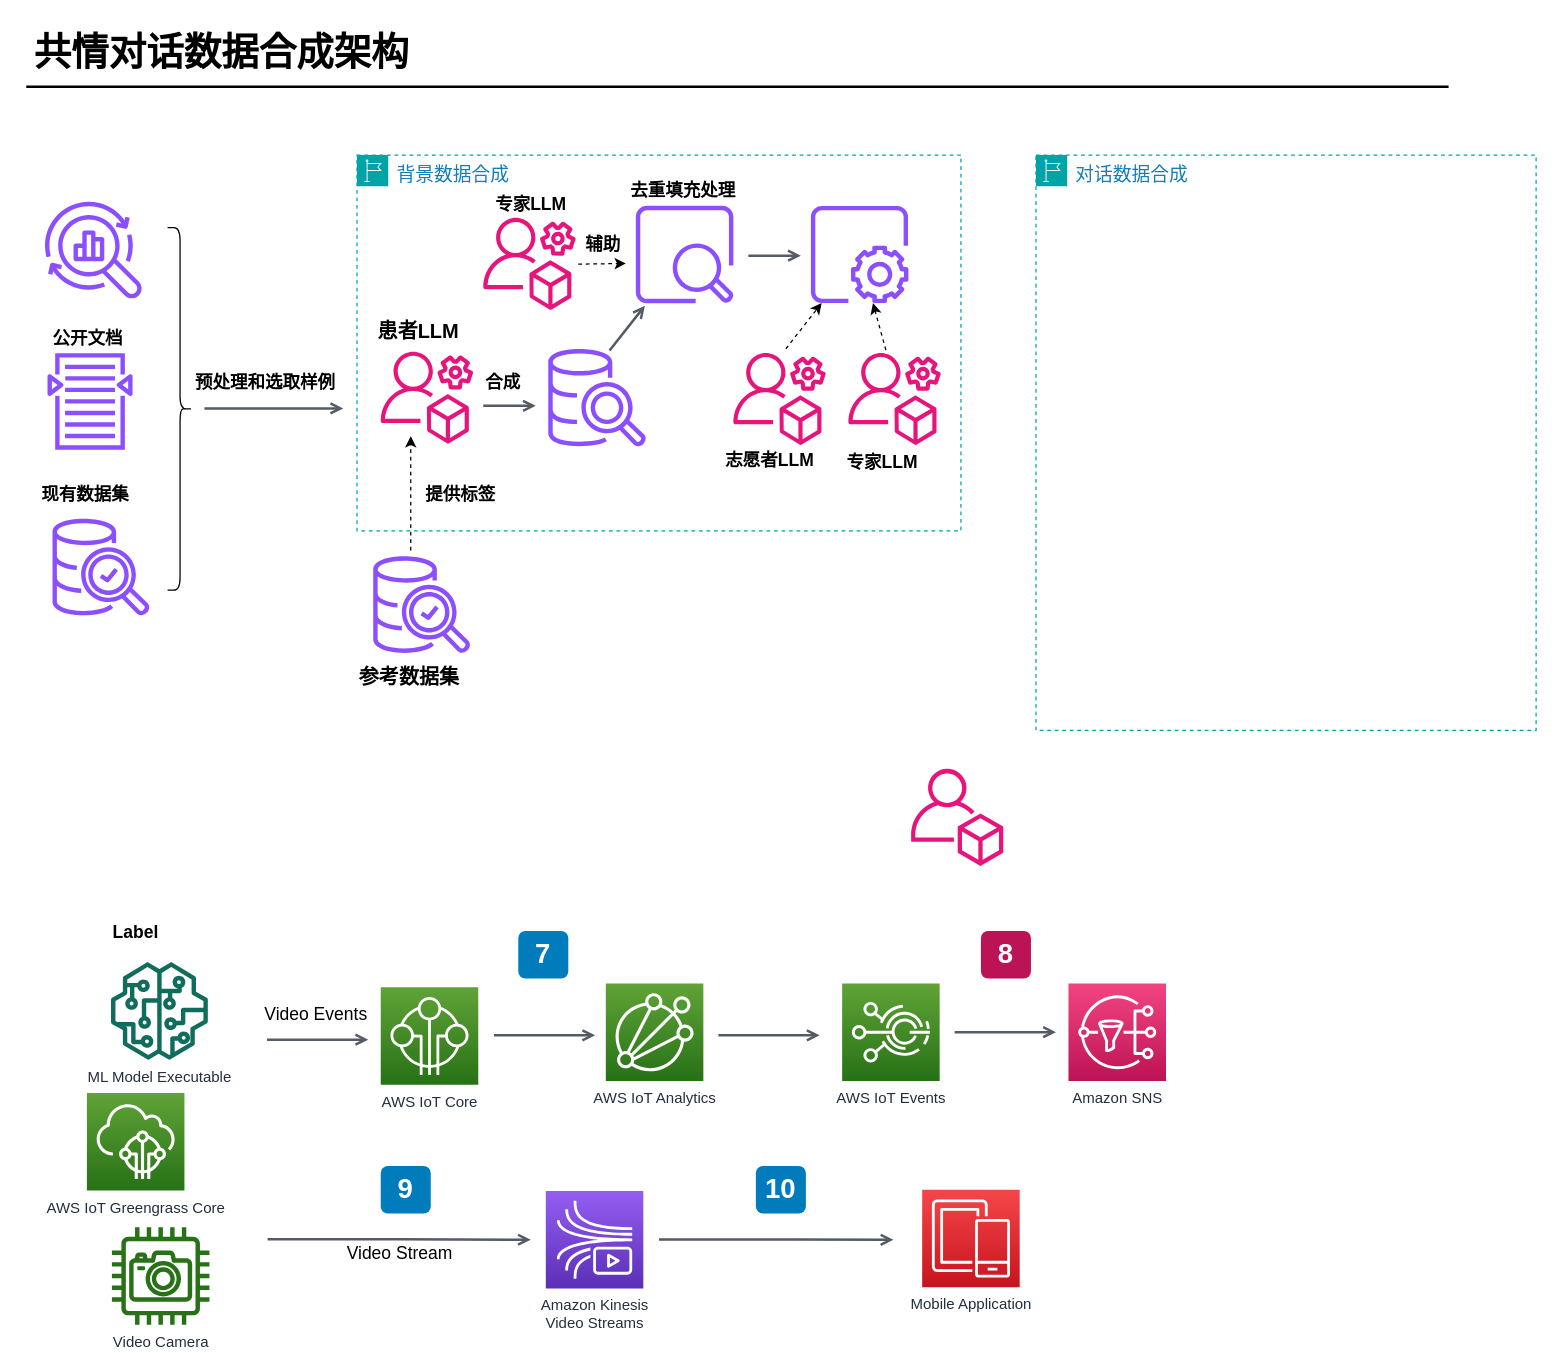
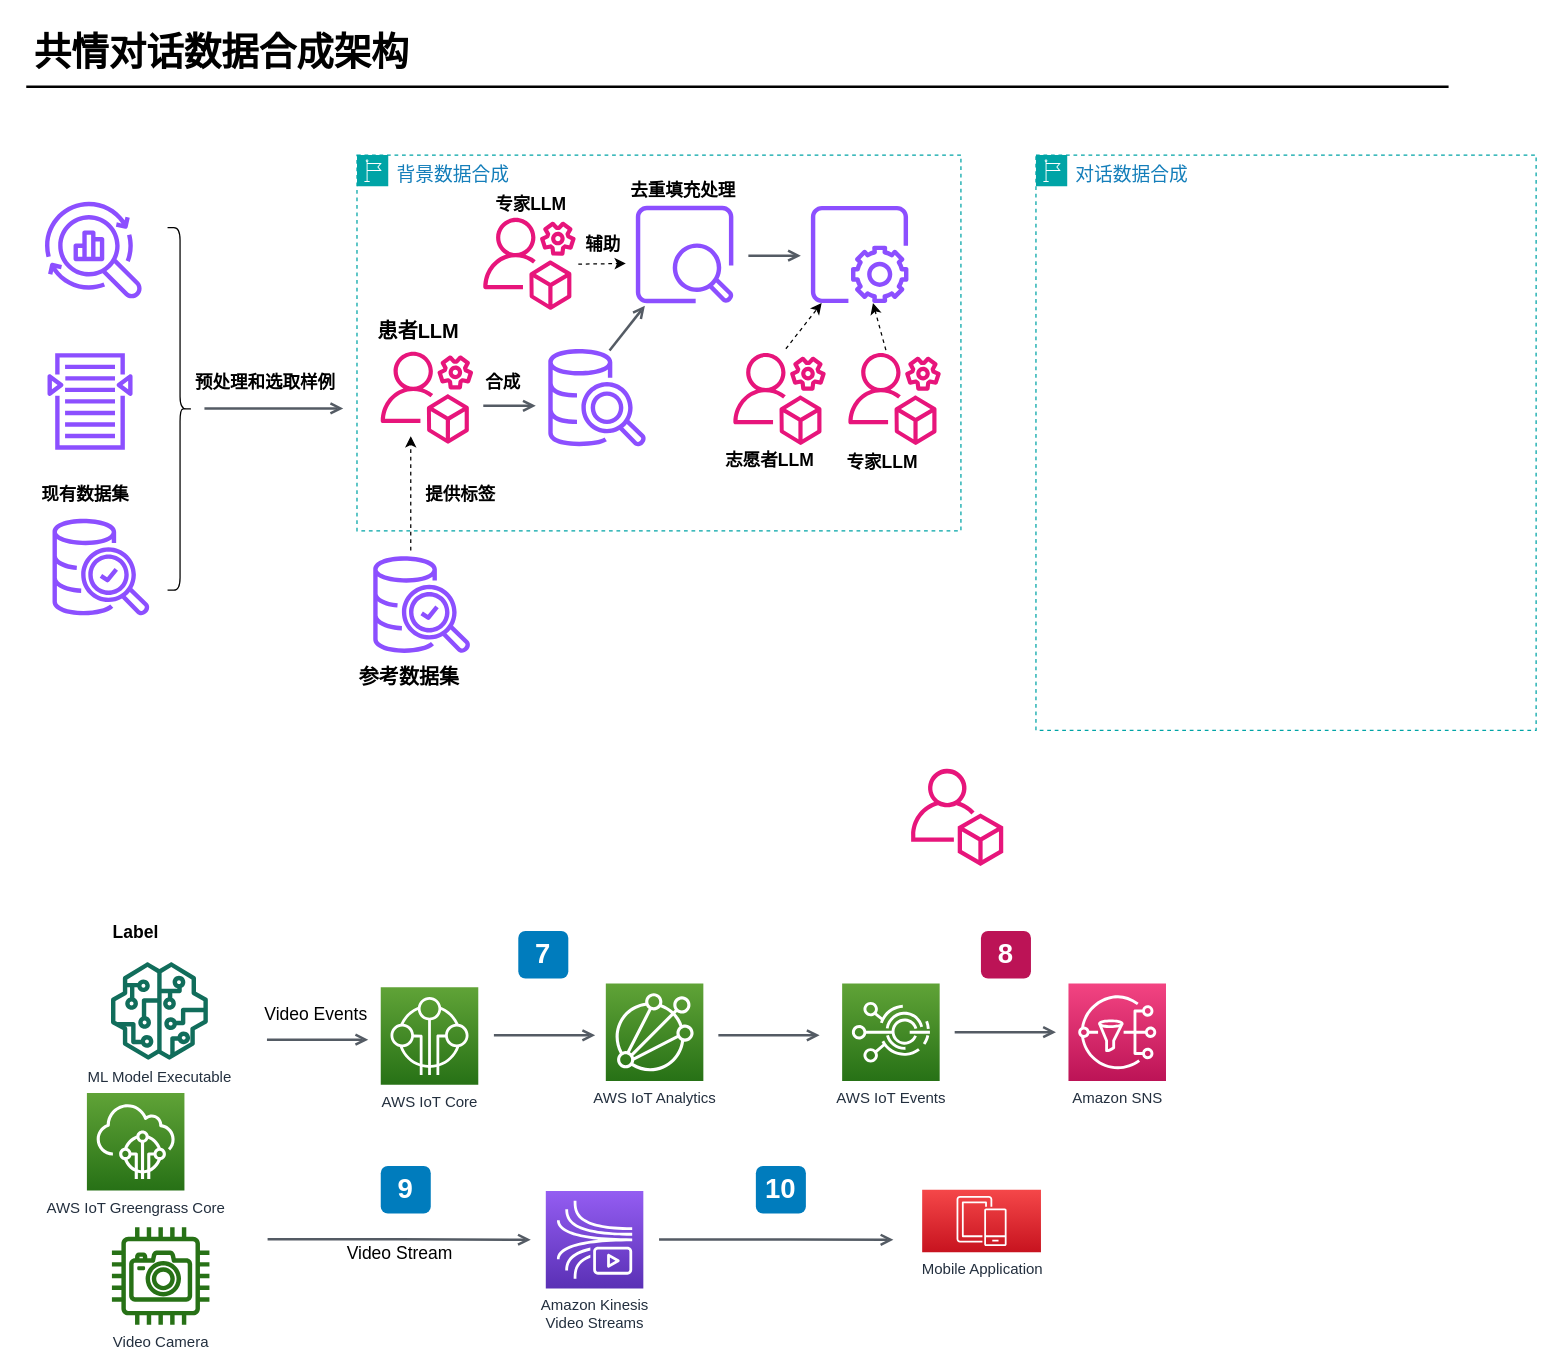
- <mxCell id="51" value="&lt;span&gt;公开文档&lt;/span&gt;" style="text;html=1;resizable=0;points=[];autosize=1;align=left;verticalAlign=top;spacingTop=-4;fontSize=14;fontStyle=1" vertex="1" parent="1"><mxGeometry x="39.5" y="258.5" width="80" height="20" as="geometry" /></mxCell>
- <mxCell id="10" value="Mobile Application" style="outlineConnect=0;fontColor=#232F3E;gradientColor=#F54749;gradientDirection=north;fillColor=#C7131F;strokeColor=#ffffff;dashed=0;verticalLabelPosition=bottom;verticalAlign=top;align=center;html=1;fontSize=12;fontStyle=0;aspect=fixed;shape=mxgraph.aws4.resourceIcon;resIcon=mxgraph.aws4.mobile;" parent="1" vertex="1"><mxGeometry x="737" y="951" width="78" height="78" as="geometry" /></mxCell>
+ <mxCell id="10" value="Mobile Application" style="outlineConnect=0;fontColor=#232F3E;gradientColor=#F54749;gradientDirection=north;fillColor=#C7131F;strokeColor=#ffffff;dashed=0;verticalLabelPosition=bottom;verticalAlign=top;align=center;html=1;fontSize=12;fontStyle=0;aspect=fixed;shape=mxgraph.aws4.resourceIcon;resIcon=mxgraph.aws4.mobile;" parent="1" vertex="1"><mxGeometry x="737" y="951" width="95" height="50" as="geometry" /></mxCell>
